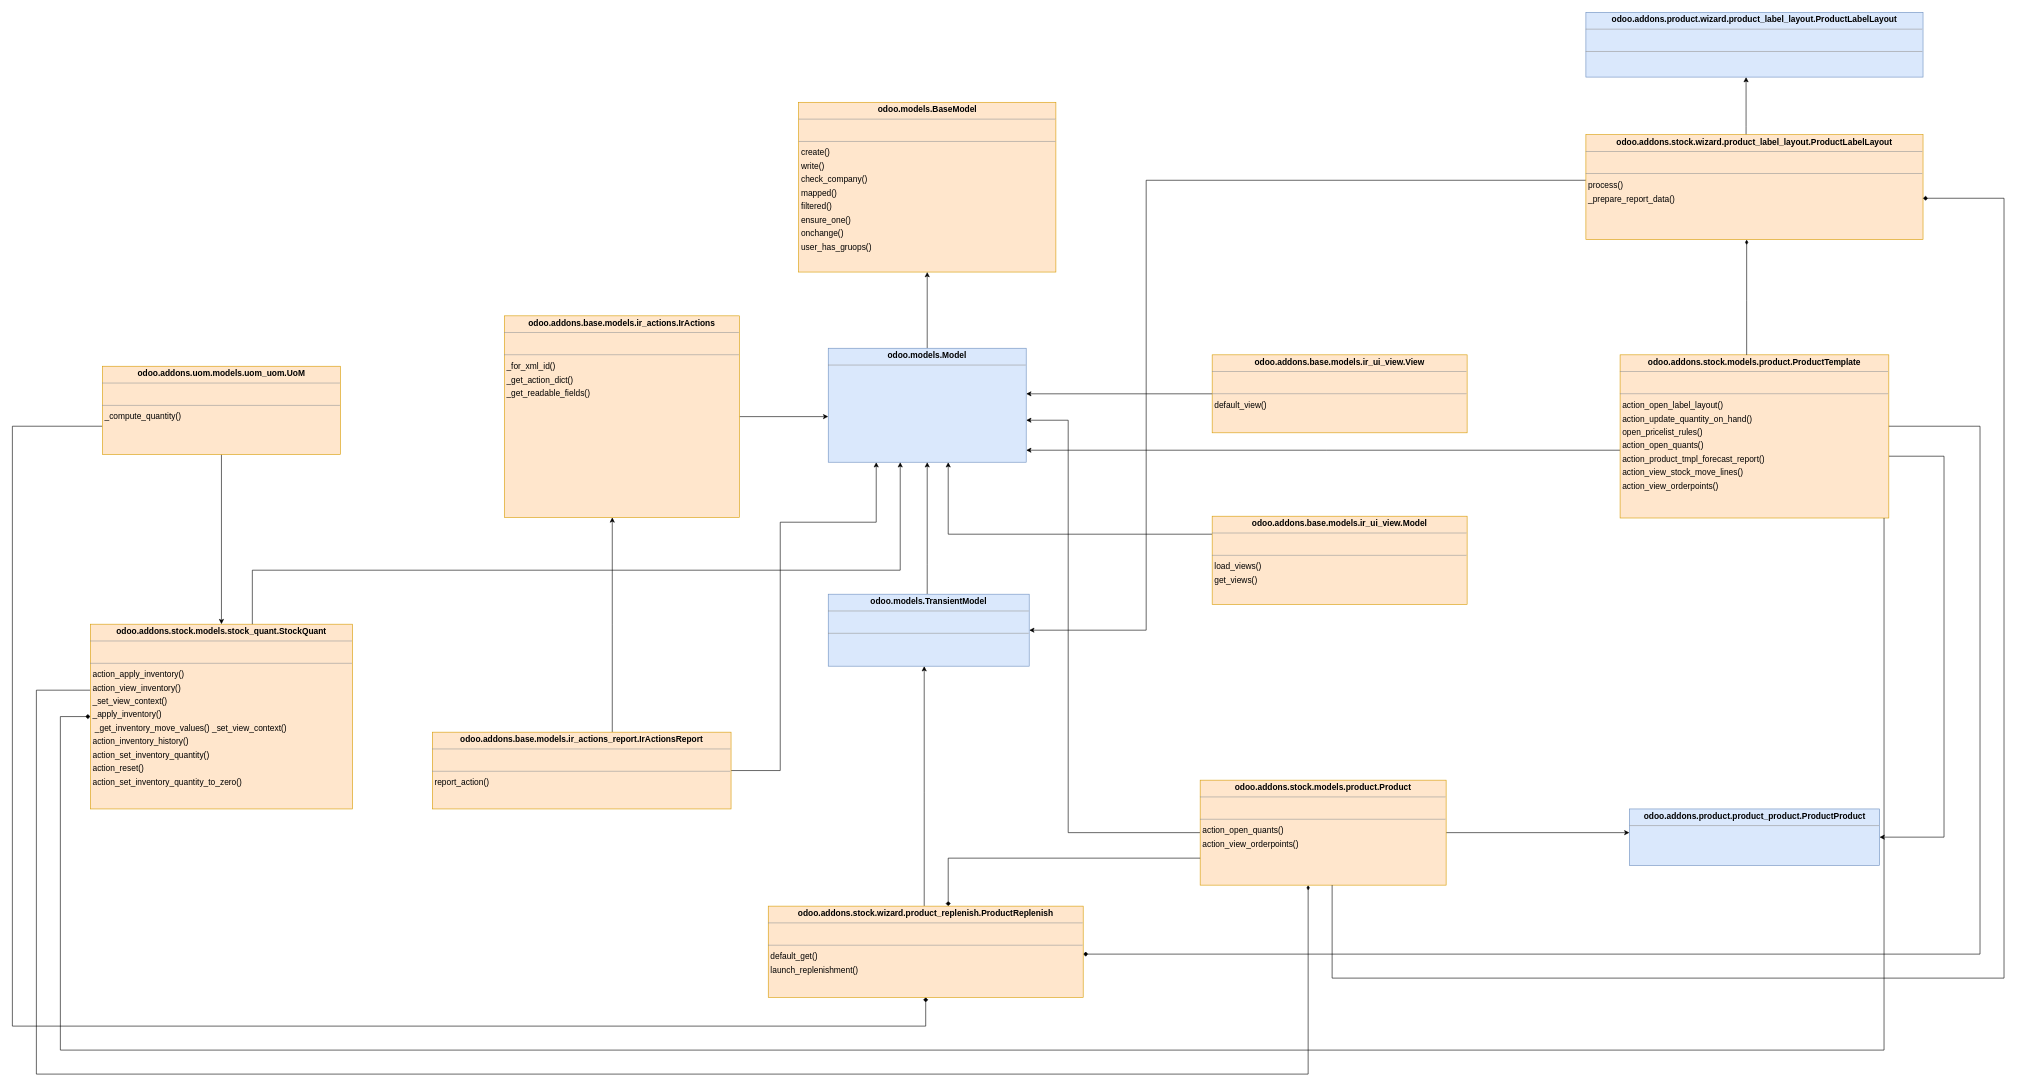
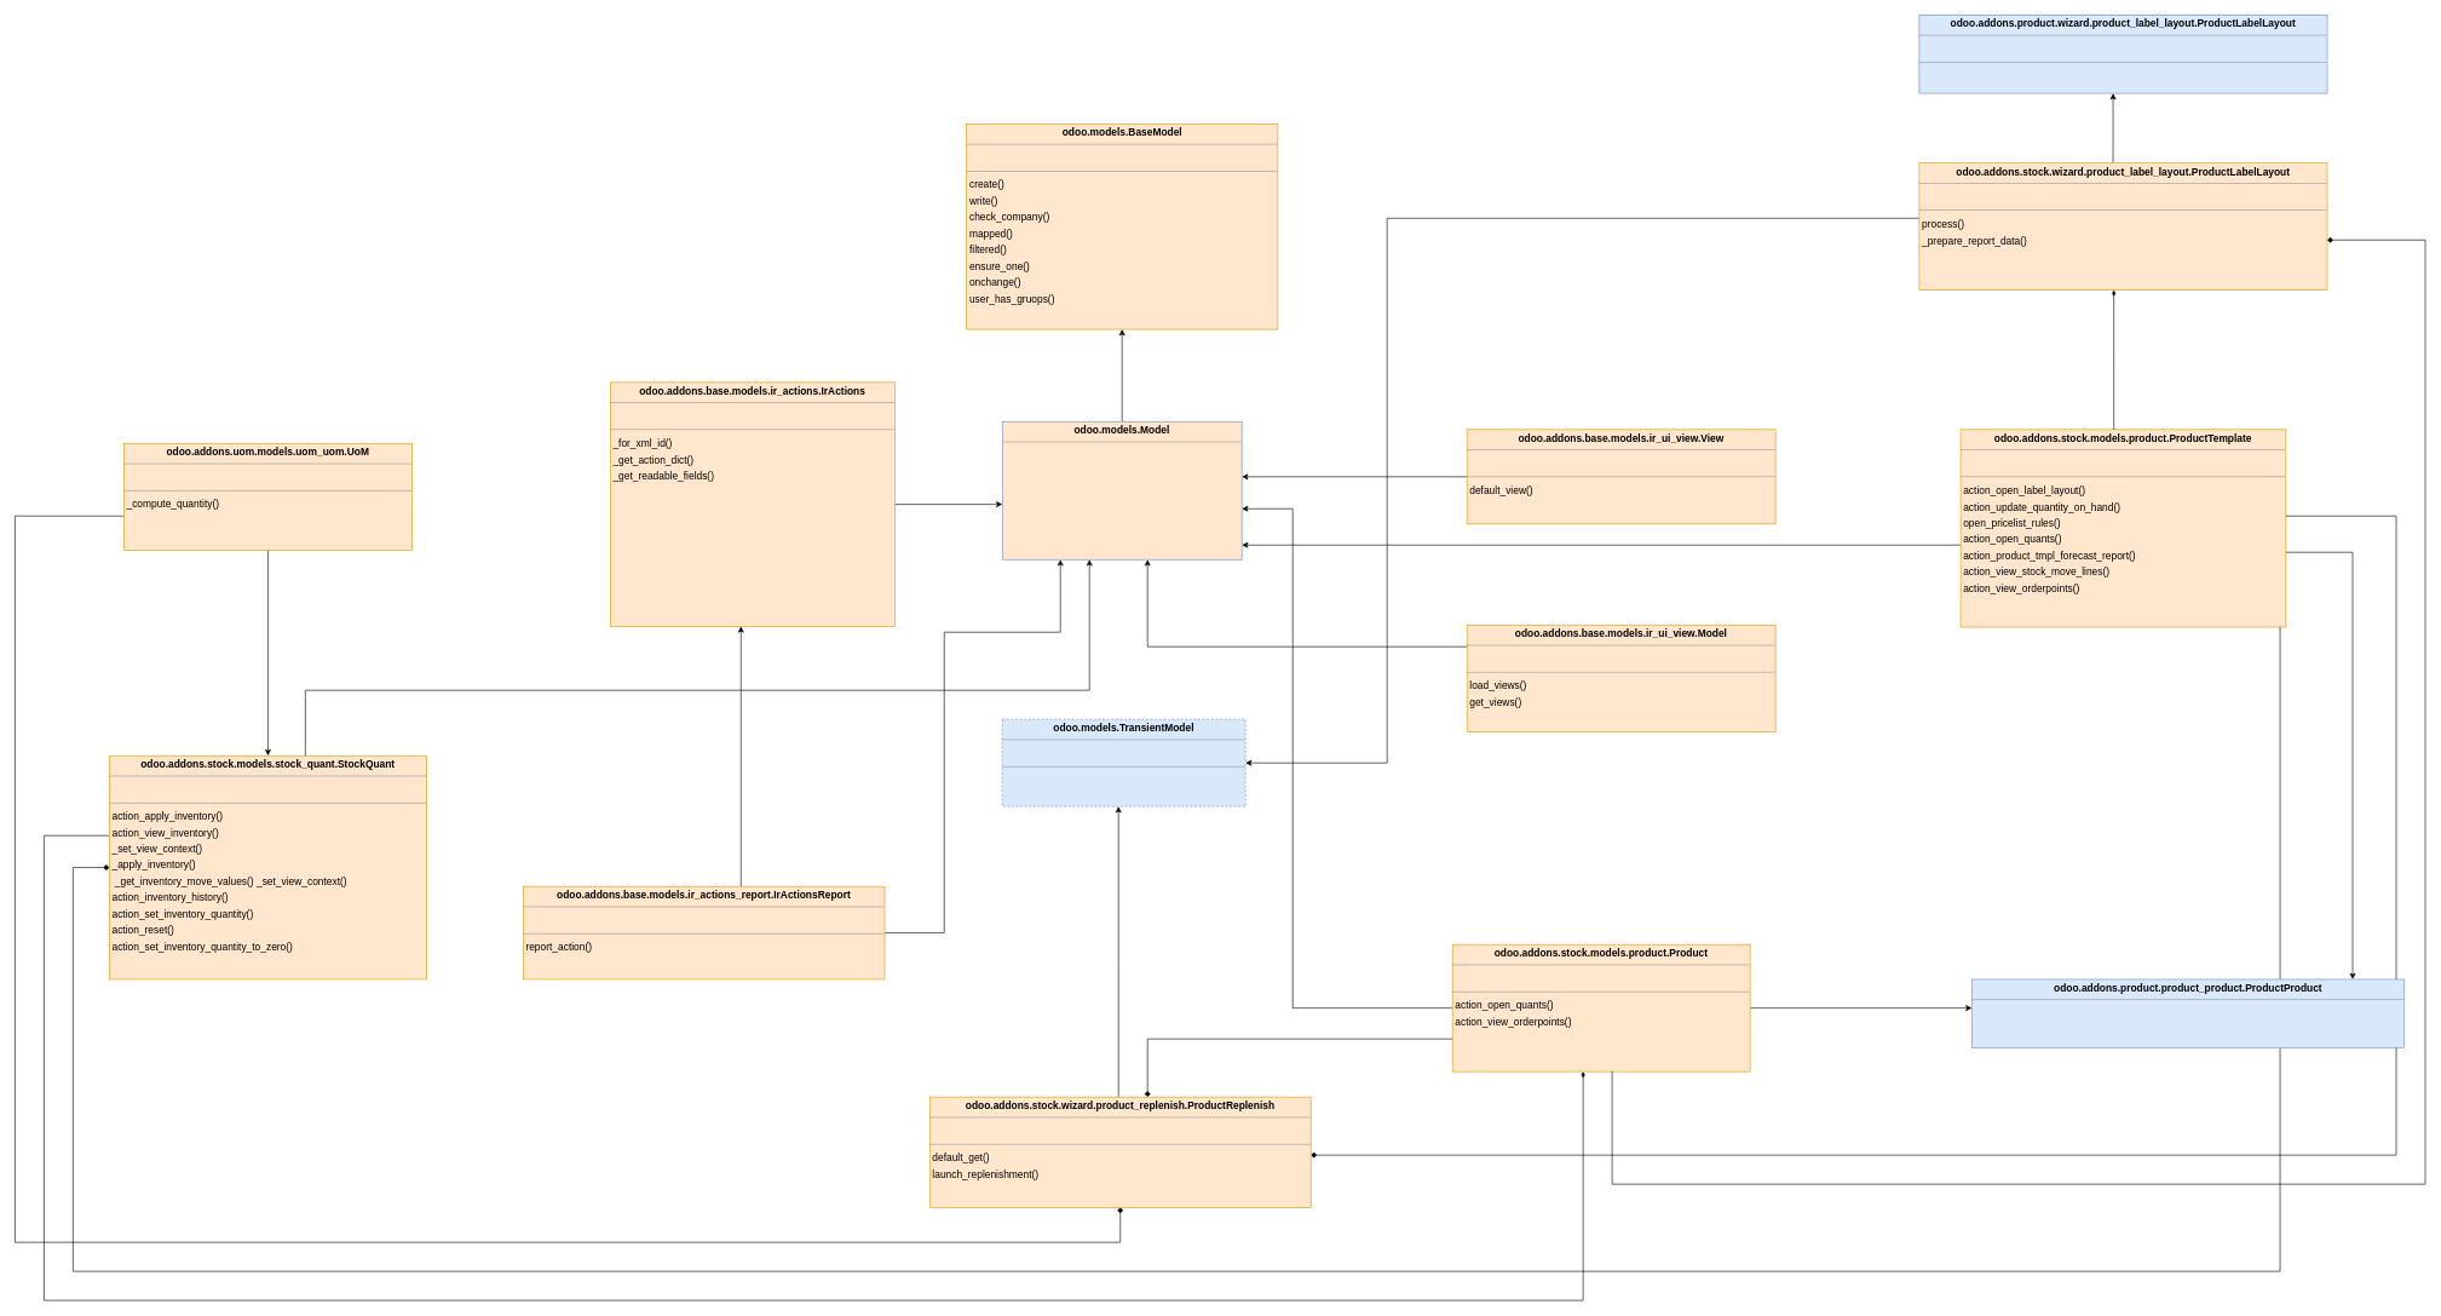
- <mxCell id="32" value="&lt;p style=&quot;margin:0px;margin-top:4px;text-align:center;&quot;&gt;&lt;b&gt;odoo.models.Model&lt;/b&gt;&lt;/p&gt;&lt;hr size=&quot;1&quot;&gt;&lt;p style=&quot;margin:0 0 0 4px;line-height:1.6;&quot;&gt;&lt;br&gt;&lt;/p&gt;" style="verticalAlign=top;align=left;overflow=fill;fontSize=14;fontFamily=Helvetica;html=1;rounded=0;shadow=0;comic=0;labelBackgroundColor=none;strokeWidth=1;fillColor=#dae8fc;strokeColor=#6c8ebf;" parent="1" vertex="1"><mxGeometry x="1380" y="580" width="330" height="190" as="geometry" /></mxCell>
+ <mxCell id="32" value="&lt;p style=&quot;margin:0px;margin-top:4px;text-align:center;&quot;&gt;&lt;b&gt;odoo.models.Model&lt;/b&gt;&lt;/p&gt;&lt;hr size=&quot;1&quot;&gt;&lt;p style=&quot;margin:0 0 0 4px;line-height:1.6;&quot;&gt;&lt;br&gt;&lt;/p&gt;" style="verticalAlign=top;align=left;overflow=fill;fontSize=14;fontFamily=Helvetica;html=1;rounded=0;shadow=0;comic=0;labelBackgroundColor=none;strokeWidth=1;fillColor=#ffe6cc;strokeColor=#6c8ebf;" parent="1" vertex="1"><mxGeometry x="1380" y="580" width="330" height="190" as="geometry" /></mxCell>
- <mxCell id="33" style="edgeStyle=orthogonalEdgeStyle;rounded=0;orthogonalLoop=1;jettySize=auto;html=1;" parent="1" source="34" target="32" edge="1"><mxGeometry relative="1" as="geometry"><Array as="points"><mxPoint x="1545" y="940" /><mxPoint x="1545" y="940" /></Array></mxGeometry></mxCell>
- <mxCell id="34" value="&lt;p style=&quot;margin:0px;margin-top:4px;text-align:center;&quot;&gt;&lt;b&gt;odoo.models.TransientModel&lt;/b&gt;&lt;/p&gt;&lt;hr size=&quot;1&quot;&gt;&lt;p style=&quot;margin:0 0 0 4px;line-height:1.6;&quot;&gt;&lt;br&gt;&lt;/p&gt;&lt;hr size=&quot;1&quot;&gt;&lt;p style=&quot;margin:0 0 0 4px;line-height:1.6;&quot;&gt;&lt;br&gt;&lt;/p&gt;" style="verticalAlign=top;align=left;overflow=fill;fontSize=14;fontFamily=Helvetica;html=1;rounded=0;shadow=0;comic=0;labelBackgroundColor=none;strokeWidth=1;fillColor=#dae8fc;strokeColor=#6c8ebf;" parent="1" vertex="1"><mxGeometry x="1380" y="990" width="335" height="120" as="geometry" /></mxCell>
+ <mxCell id="34" value="&lt;p style=&quot;margin:0px;margin-top:4px;text-align:center;&quot;&gt;&lt;b&gt;odoo.models.TransientModel&lt;/b&gt;&lt;/p&gt;&lt;hr size=&quot;1&quot;&gt;&lt;p style=&quot;margin:0 0 0 4px;line-height:1.6;&quot;&gt;&lt;br&gt;&lt;/p&gt;&lt;hr size=&quot;1&quot;&gt;&lt;p style=&quot;margin:0 0 0 4px;line-height:1.6;&quot;&gt;&lt;br&gt;&lt;/p&gt;" style="verticalAlign=top;align=left;overflow=fill;fontSize=14;fontFamily=Helvetica;html=1;rounded=0;shadow=0;comic=0;labelBackgroundColor=none;strokeWidth=1;fillColor=#dae8fc;strokeColor=#6c8ebf;dashed=1;" parent="1" vertex="1"><mxGeometry x="1380" y="990" width="335" height="120" as="geometry" /></mxCell>
- <mxCell id="35" value="&lt;p style=&quot;margin:0px;margin-top:4px;text-align:center;&quot;&gt;&lt;b&gt;odoo.addons.product.product_product.ProductProduct&lt;/b&gt;&lt;/p&gt;&lt;hr size=&quot;1&quot;&gt;&lt;p style=&quot;margin:0 0 0 4px;line-height:1.6;&quot;&gt;&lt;br&gt;&lt;/p&gt;" style="verticalAlign=top;align=left;overflow=fill;fontSize=14;fontFamily=Helvetica;html=1;rounded=0;shadow=0;comic=0;labelBackgroundColor=none;strokeWidth=1;fillColor=#dae8fc;strokeColor=#6c8ebf;" parent="1" vertex="1"><mxGeometry x="2715.5" y="1348" width="417" height="94" as="geometry" /></mxCell>
+ <mxCell id="35" value="&lt;p style=&quot;margin:0px;margin-top:4px;text-align:center;&quot;&gt;&lt;b&gt;odoo.addons.product.product_product.ProductProduct&lt;/b&gt;&lt;/p&gt;&lt;hr size=&quot;1&quot;&gt;&lt;p style=&quot;margin:0 0 0 4px;line-height:1.6;&quot;&gt;&lt;br&gt;&lt;/p&gt;" style="verticalAlign=top;align=left;overflow=fill;fontSize=14;fontFamily=Helvetica;html=1;rounded=0;shadow=0;comic=0;labelBackgroundColor=none;strokeWidth=1;fillColor=#dae8fc;strokeColor=#6c8ebf;" parent="1" vertex="1"><mxGeometry x="2715.5" y="1348" width="595" height="94" as="geometry" /></mxCell>
